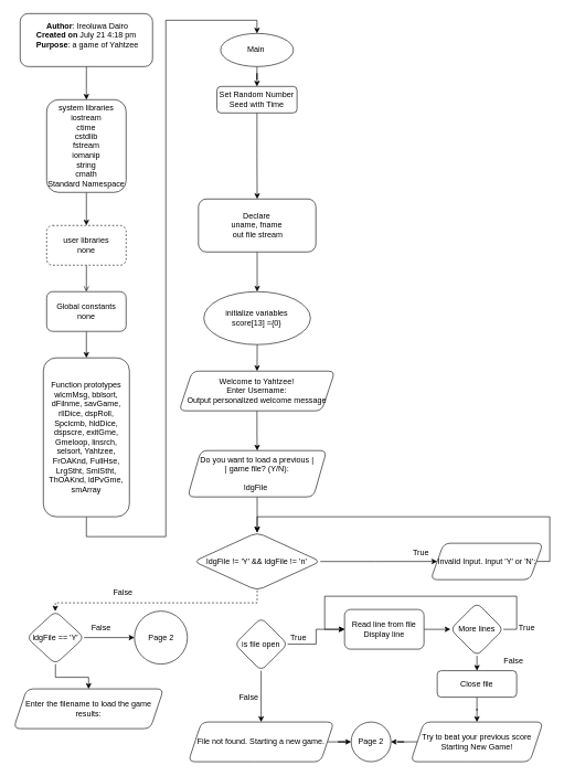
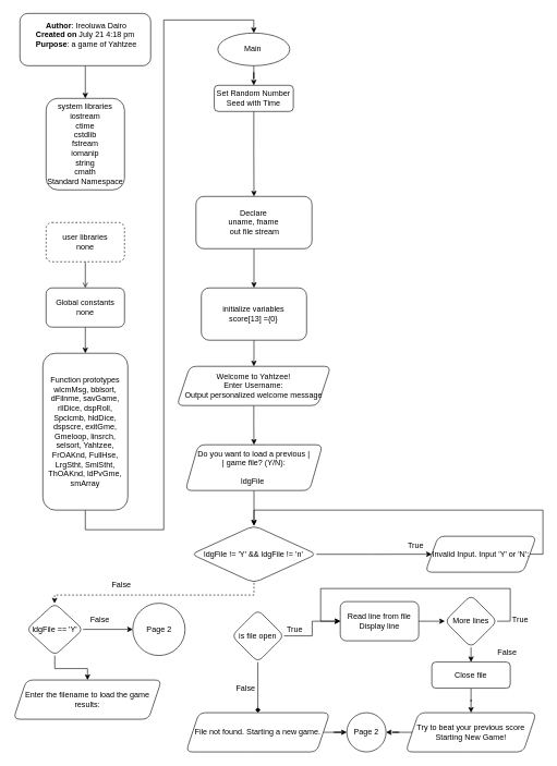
- <mxCell id="2" value="" style="edgeStyle=orthogonalEdgeStyle;rounded=0;orthogonalLoop=1;jettySize=auto;html=1;" parent="1" source="3" target="5" edge="1"><mxGeometry relative="1" as="geometry" /></mxCell>
- <mxCell id="19" value="initialize variables&lt;div&gt;score[13] ={0}&lt;/div&gt;" style="ellipse;whiteSpace=wrap;html=1;" parent="1" vertex="1"><mxGeometry x="307.48" y="440" width="161.01" height="80" as="geometry" /></mxCell>
+ <mxCell id="19" value="initialize variables&lt;div&gt;score[13] ={0}&lt;/div&gt;" style="whiteSpace=wrap;html=1;rounded=1;" parent="1" vertex="1"><mxGeometry x="307.48" y="440" width="161.01" height="80" as="geometry" /></mxCell>
- <mxCell id="37" value="" style="edgeStyle=orthogonalEdgeStyle;rounded=0;orthogonalLoop=1;jettySize=auto;html=1;" parent="1" source="39" target="41" edge="1"><mxGeometry relative="1" as="geometry" /></mxCell>
+ <mxCell id="37" value="" style="edgeStyle=orthogonalEdgeStyle;rounded=0;orthogonalLoop=1;jettySize=auto;html=1;endArrow=diamond;" parent="1" source="39" target="41" edge="1"><mxGeometry relative="1" as="geometry" /></mxCell>
